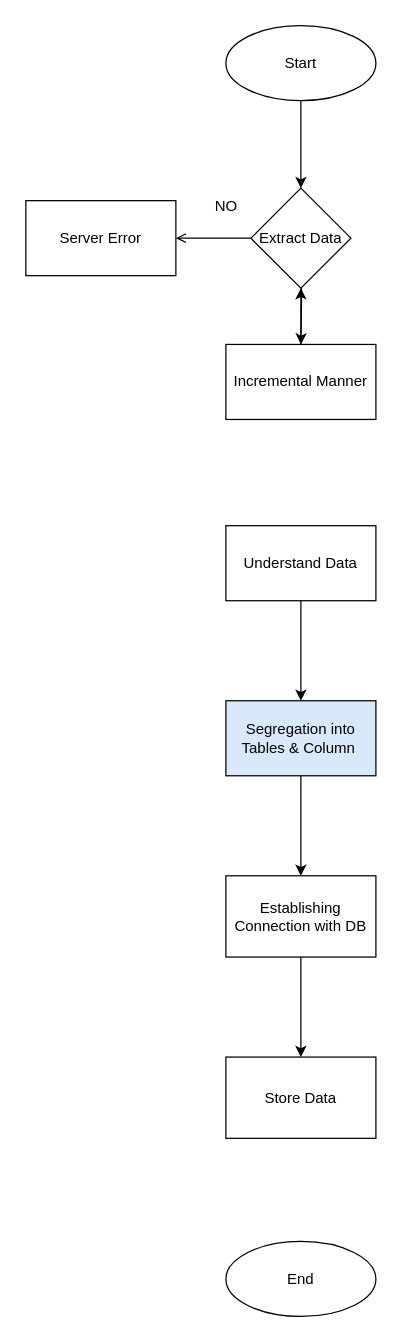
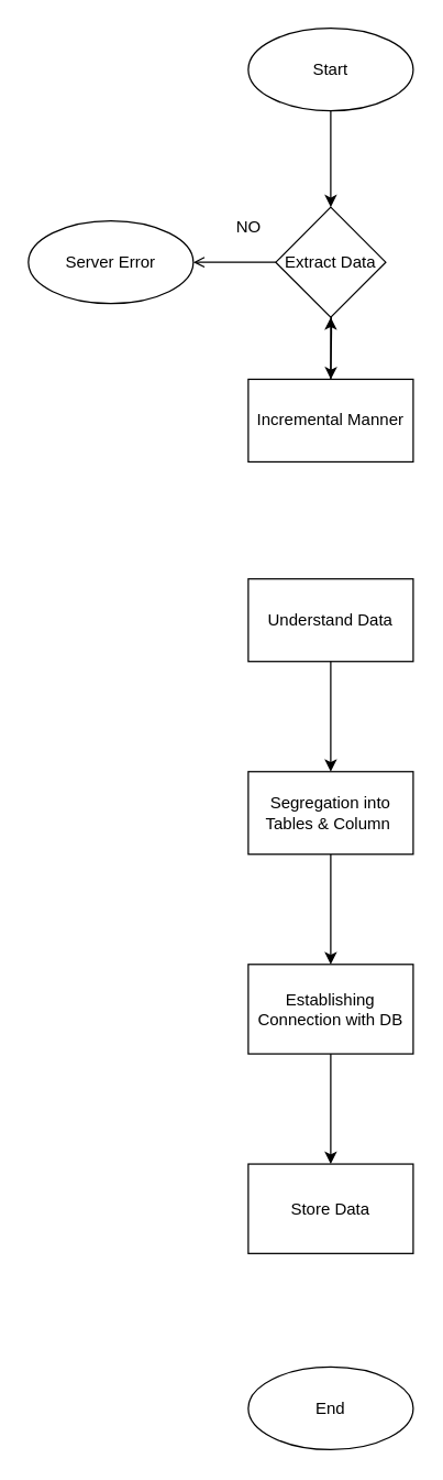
- <mxCell id="17" value="Server Error" style="whiteSpace=wrap;html=1;rounded=0;" vertex="1" parent="1"><mxGeometry x="20" y="160" width="120" height="60" as="geometry" /></mxCell>
+ <mxCell id="17" value="Server Error" style="ellipse;whiteSpace=wrap;html=1;" vertex="1" parent="1"><mxGeometry x="20" y="160" width="120" height="60" as="geometry" /></mxCell>
- <mxCell id="8" value="Segregation into Tables &amp;amp; Column&amp;nbsp;" style="whiteSpace=wrap;html=1;rounded=0;fillColor=#dae8fc;" vertex="1" parent="1"><mxGeometry x="180" y="560" width="120" height="60" as="geometry" /></mxCell>
+ <mxCell id="8" value="Segregation into Tables &amp;amp; Column&amp;nbsp;" style="whiteSpace=wrap;html=1;rounded=0;" vertex="1" parent="1"><mxGeometry x="180" y="560" width="120" height="60" as="geometry" /></mxCell>
